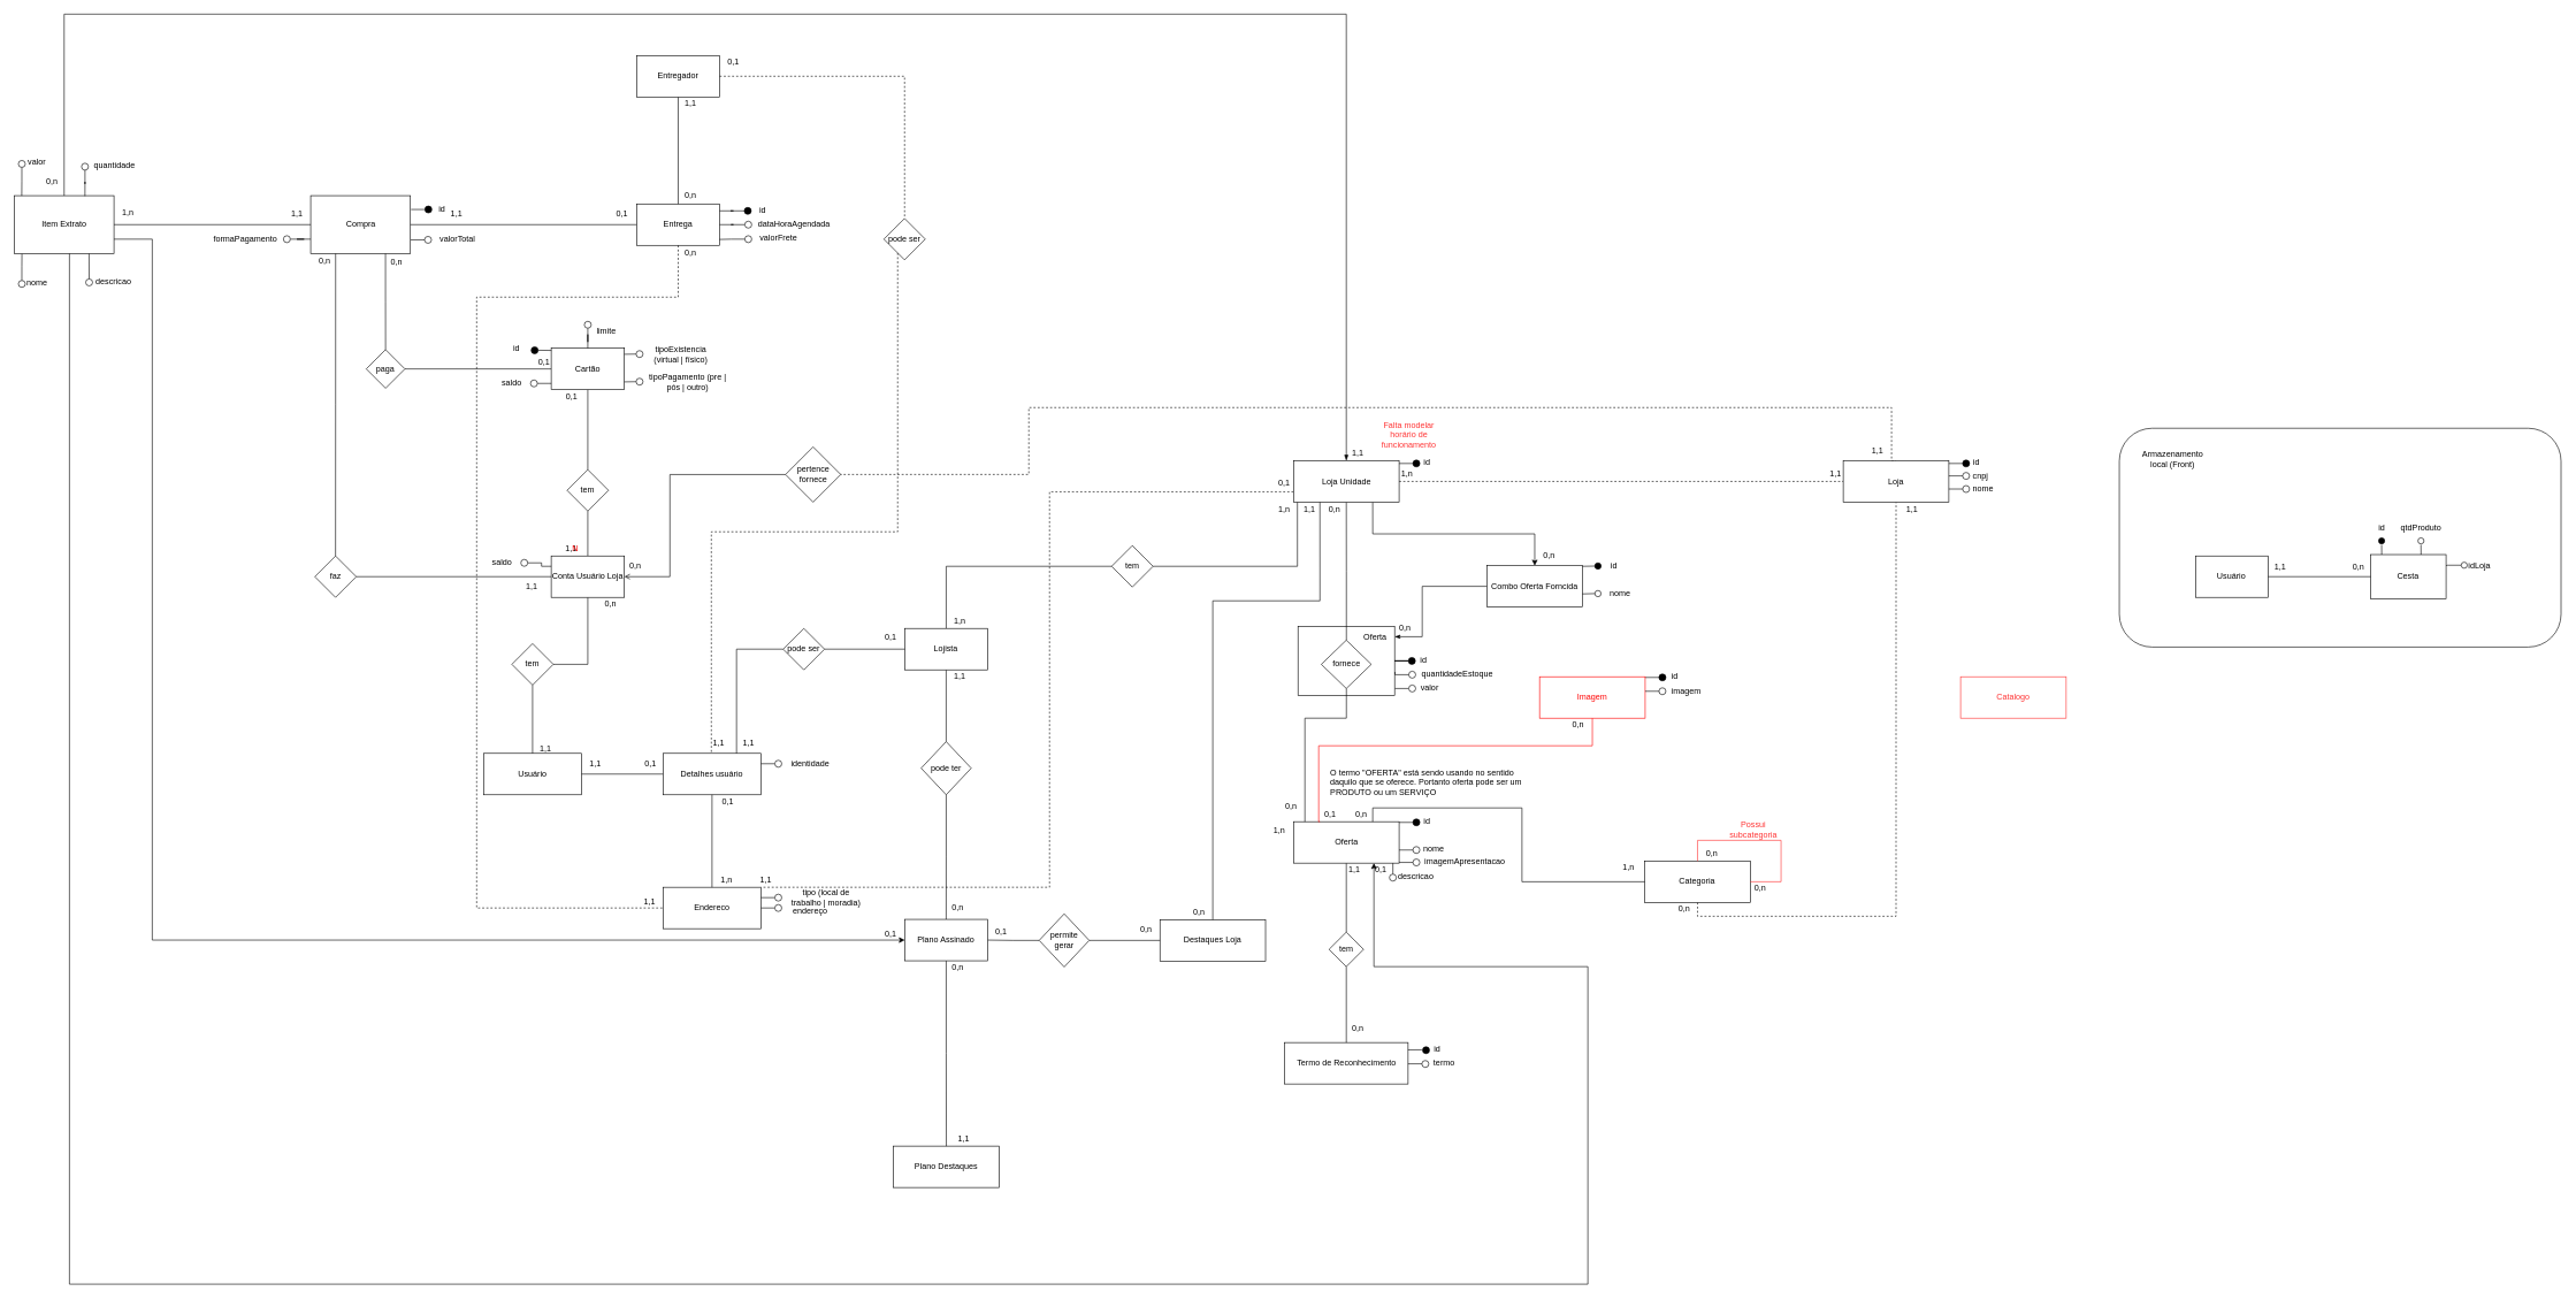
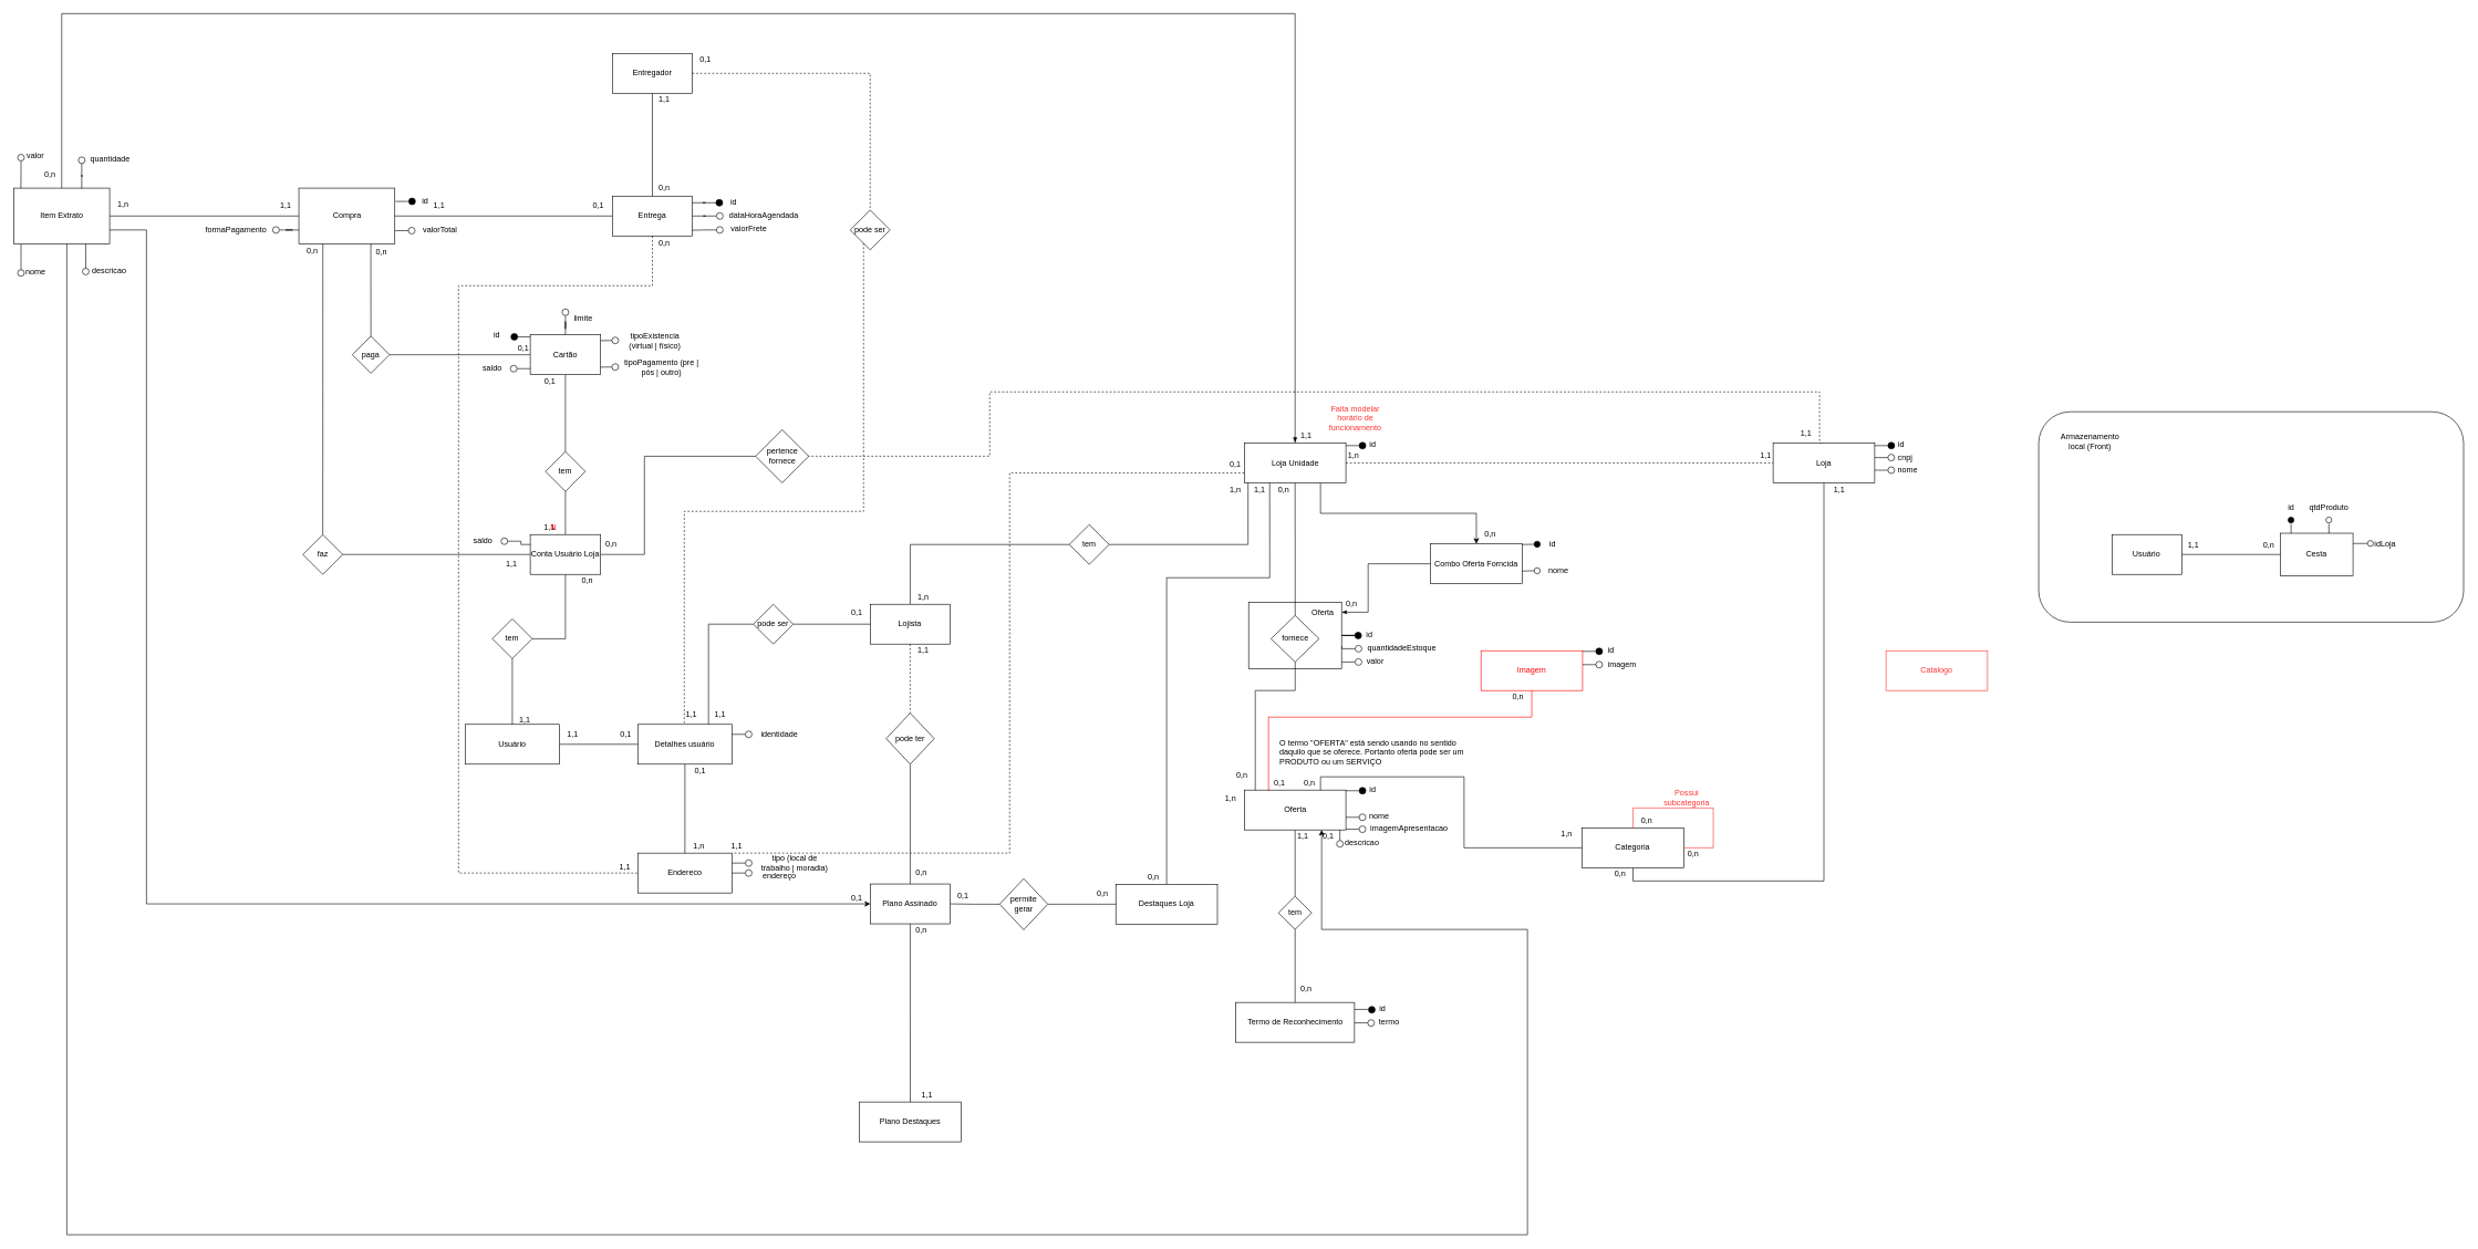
- <mxCell id="56" style="edgeStyle=orthogonalEdgeStyle;rounded=0;orthogonalLoop=1;jettySize=auto;html=1;entryX=1;entryY=0.5;entryDx=0;entryDy=0;endArrow=open;endFill=0;" parent="1" source="57" target="270" edge="1"><mxGeometry relative="1" as="geometry"><Array as="points"><mxPoint x="970" y="687" /><mxPoint x="970" y="835" /></Array></mxGeometry></mxCell>
+ <mxCell id="56" style="edgeStyle=orthogonalEdgeStyle;rounded=0;orthogonalLoop=1;jettySize=auto;html=1;entryX=1;entryY=0.5;entryDx=0;entryDy=0;endArrow=none;endFill=0;" parent="1" source="57" target="270" edge="1"><mxGeometry relative="1" as="geometry"><Array as="points"><mxPoint x="970" y="687" /><mxPoint x="970" y="835" /></Array></mxGeometry></mxCell>
- <mxCell id="117" style="edgeStyle=orthogonalEdgeStyle;rounded=0;orthogonalLoop=1;jettySize=auto;html=1;entryX=0.5;entryY=0;entryDx=0;entryDy=0;endArrow=none;endFill=0;strokeColor=#000000;" parent="1" source="149" target="112" edge="1"><mxGeometry relative="1" as="geometry" /></mxCell>
+ <mxCell id="117" style="edgeStyle=orthogonalEdgeStyle;rounded=0;orthogonalLoop=1;jettySize=auto;html=1;entryX=0.5;entryY=0;entryDx=0;entryDy=0;endArrow=none;endFill=0;strokeColor=#000000;dashed=1;" parent="1" source="149" target="112" edge="1"><mxGeometry relative="1" as="geometry" /></mxCell>
- <mxCell id="105" style="edgeStyle=orthogonalEdgeStyle;rounded=0;orthogonalLoop=1;jettySize=auto;html=1;exitX=0.5;exitY=1;exitDx=0;exitDy=0;endArrow=none;endFill=0;dashed=1;" parent="1" source="106" target="199" edge="1"><mxGeometry relative="1" as="geometry" /></mxCell>
+ <mxCell id="105" style="edgeStyle=orthogonalEdgeStyle;rounded=0;orthogonalLoop=1;jettySize=auto;html=1;exitX=0.5;exitY=1;exitDx=0;exitDy=0;endArrow=none;endFill=0;" parent="1" source="106" target="199" edge="1"><mxGeometry relative="1" as="geometry" /></mxCell>
